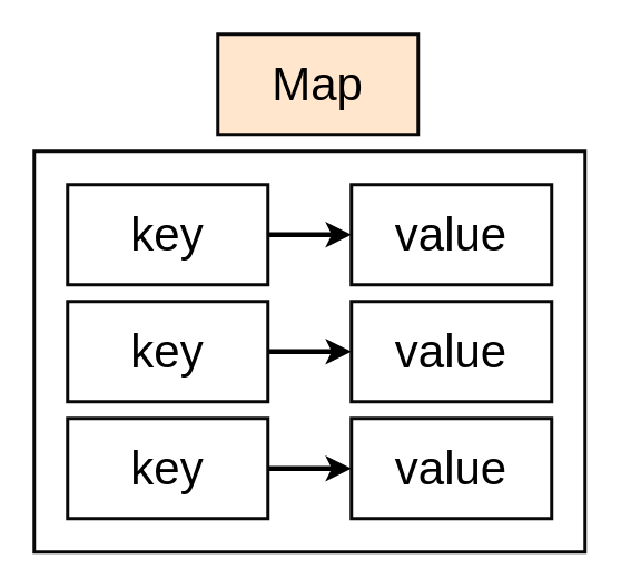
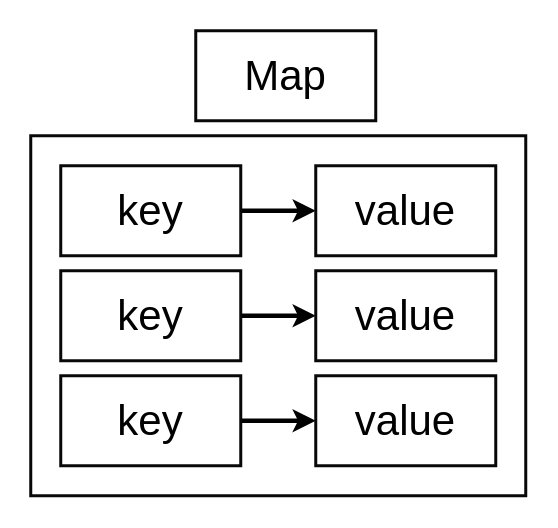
- <mxCell id="3" value="Map" style="rounded=0;whiteSpace=wrap;html=1;shadow=0;labelBackgroundColor=none;strokeColor=#080808;strokeWidth=2;fillColor=#ffe6cc;fontSize=28;fontColor=#000000;align=center;" vertex="1" parent="1"><mxGeometry x="130" y="20" width="120" height="60" as="geometry" /></mxCell>
+ <mxCell id="3" value="Map" style="rounded=0;whiteSpace=wrap;html=1;shadow=0;labelBackgroundColor=none;strokeColor=#080808;strokeWidth=2;fillColor=#ffffff;fontSize=28;fontColor=#000000;align=center;" vertex="1" parent="1"><mxGeometry x="130" y="20" width="120" height="60" as="geometry" /></mxCell>
